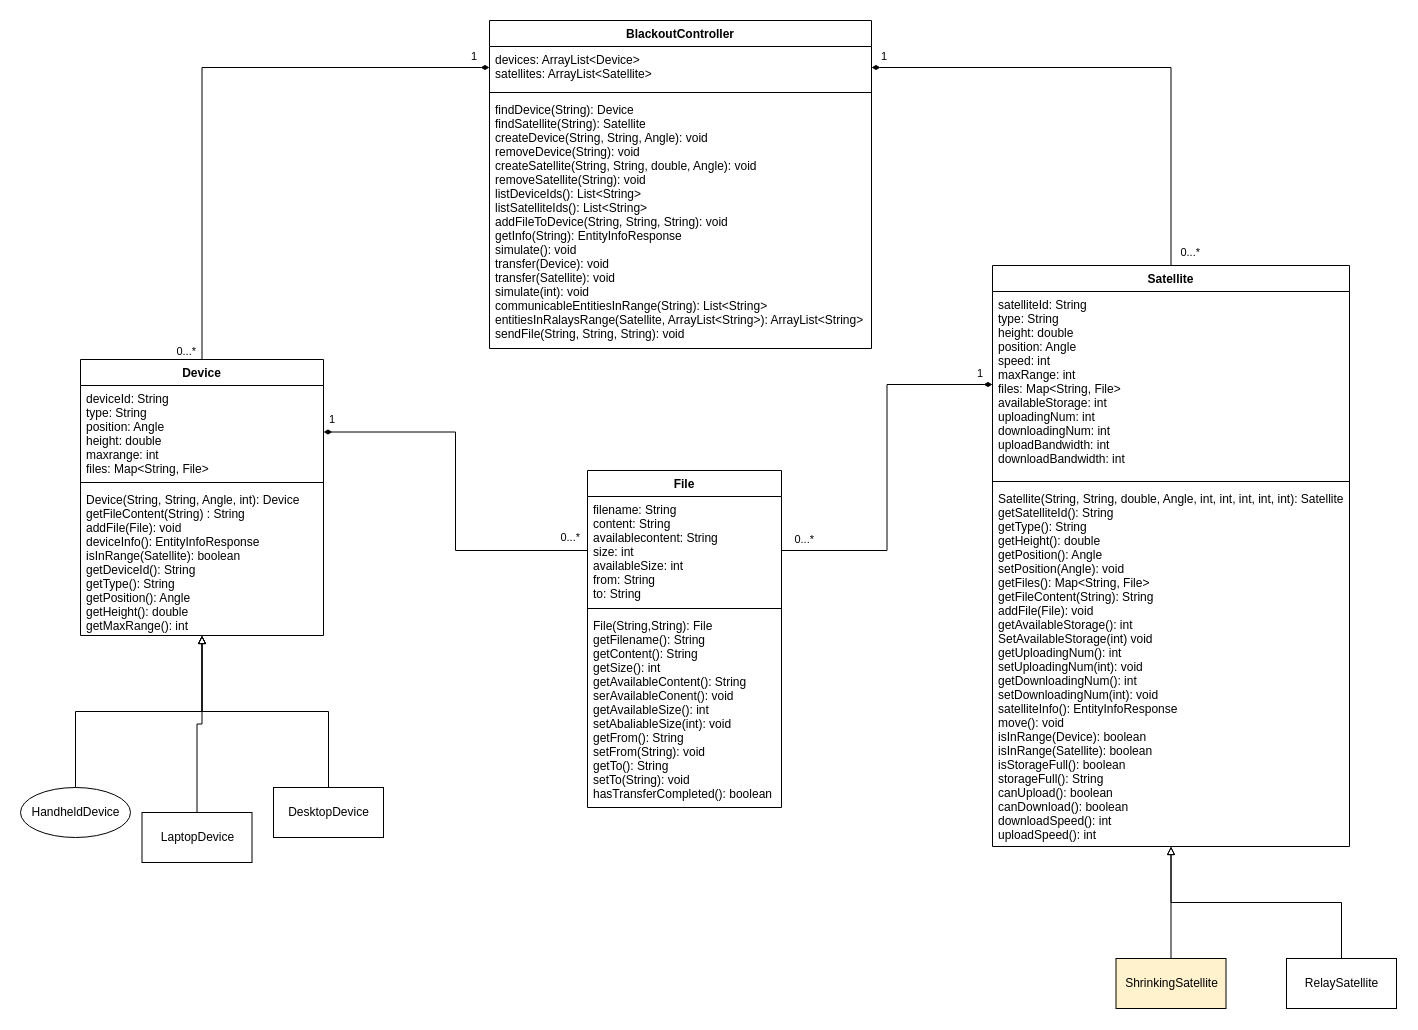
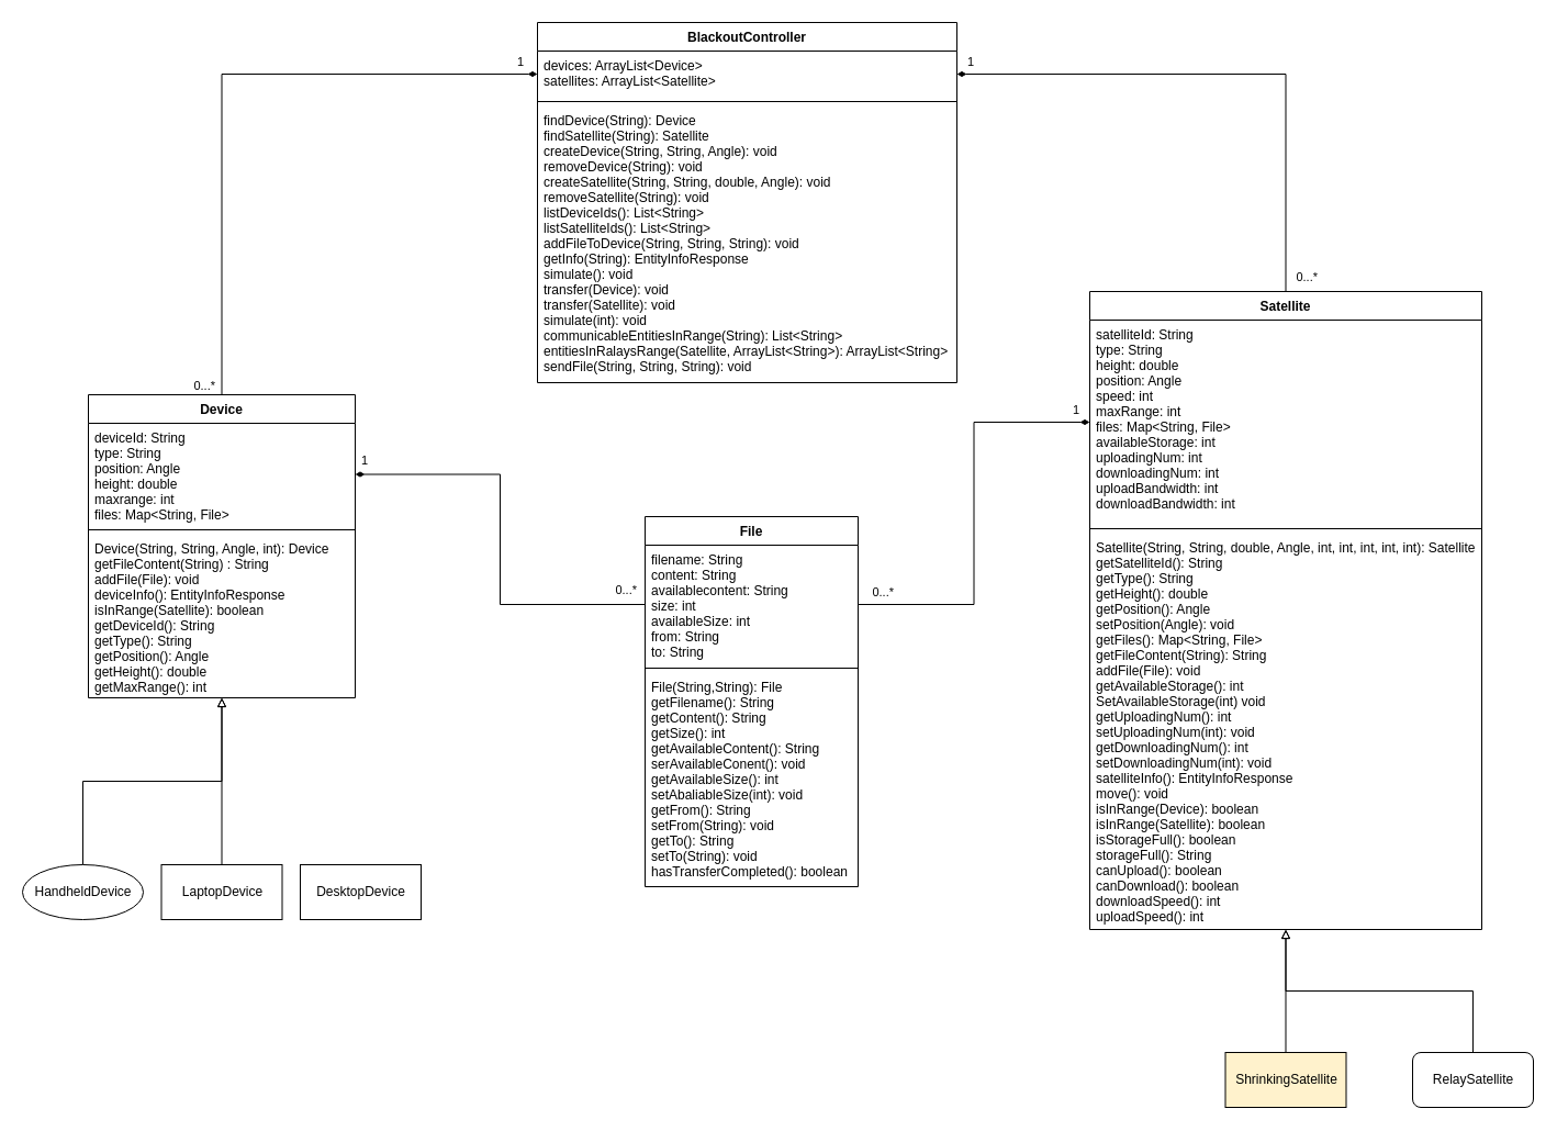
- <mxCell id="11" style="edgeStyle=orthogonalEdgeStyle;rounded=0;orthogonalLoop=1;jettySize=auto;html=1;entryX=0.5;entryY=1;entryDx=0;entryDy=0;fontColor=none;endArrow=block;endFill=0;" parent="1" source="12" target="3" edge="1"><mxGeometry relative="1" as="geometry" /></mxCell>
- <mxCell id="10" value="LaptopDevice" style="html=1;fontColor=none;" parent="1" vertex="1"><mxGeometry x="141.5" y="812" width="110" height="50" as="geometry" /></mxCell>
+ <mxCell id="10" value="LaptopDevice" style="html=1;fontColor=none;" parent="1" vertex="1"><mxGeometry x="146.5" y="787" width="110" height="50" as="geometry" /></mxCell>
- <mxCell id="21" value="RelaySatellite" style="html=1;fontColor=none;" parent="1" vertex="1"><mxGeometry x="1286" y="958" width="110" height="50" as="geometry" /></mxCell>
+ <mxCell id="21" value="RelaySatellite" style="html=1;fontColor=none;rounded=1;" parent="1" vertex="1"><mxGeometry x="1286" y="958" width="110" height="50" as="geometry" /></mxCell>
